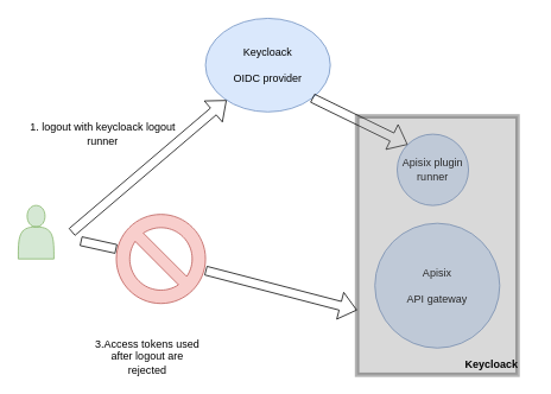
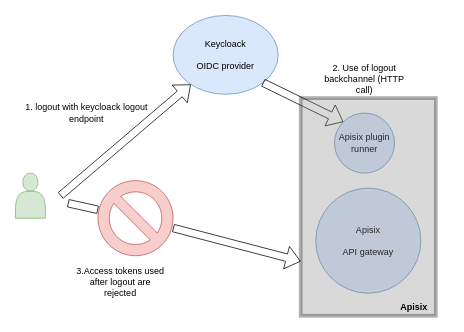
+ <mxCell id="9" value="2. Use of logout backchannel (HTTP call)" style="text;html=1;strokeColor=none;fillColor=none;align=center;verticalAlign=middle;whiteSpace=wrap;rounded=0;" parent="1" vertex="1"><mxGeometry x="420" y="80" width="130" height="50" as="geometry" /></mxCell>
- <mxCell id="6" value="1. logout with keycloack logout runner" style="text;html=1;strokeColor=none;fillColor=none;align=center;verticalAlign=middle;whiteSpace=wrap;rounded=0;" parent="1" vertex="1"><mxGeometry x="20" y="110" width="190" height="80" as="geometry" /></mxCell>
+ <mxCell id="6" value="1. logout with keycloack logout endpoint" style="text;html=1;strokeColor=none;fillColor=none;align=center;verticalAlign=middle;whiteSpace=wrap;rounded=0;" parent="1" vertex="1"><mxGeometry x="20" y="110" width="190" height="80" as="geometry" /></mxCell>
- <mxCell id="11" value="3.Access tokens used after logout are rejected" style="text;html=1;strokeColor=none;fillColor=none;align=center;verticalAlign=middle;whiteSpace=wrap;rounded=0;" parent="1" vertex="1"><mxGeometry x="105" y="385" width="120" height="30" as="geometry" /></mxCell>
+ <mxCell id="11" value="3.Access tokens used after logout are rejected" style="text;html=1;strokeColor=none;fillColor=none;align=center;verticalAlign=middle;whiteSpace=wrap;rounded=0;" parent="1" vertex="1"><mxGeometry x="100" y="360" width="120" height="30" as="geometry" /></mxCell>
- <mxCell id="15" value="Keycloack" style="text;html=1;strokeColor=none;fillColor=none;align=center;verticalAlign=middle;whiteSpace=wrap;rounded=0;fontStyle=1" vertex="1" parent="1"><mxGeometry x="506" y="399" width="90" height="20" as="geometry" /></mxCell>
+ <mxCell id="15" value="Apisix" style="text;html=1;strokeColor=none;fillColor=none;align=center;verticalAlign=middle;whiteSpace=wrap;rounded=0;fontStyle=1" vertex="1" parent="1"><mxGeometry x="506" y="399" width="90" height="20" as="geometry" /></mxCell>
